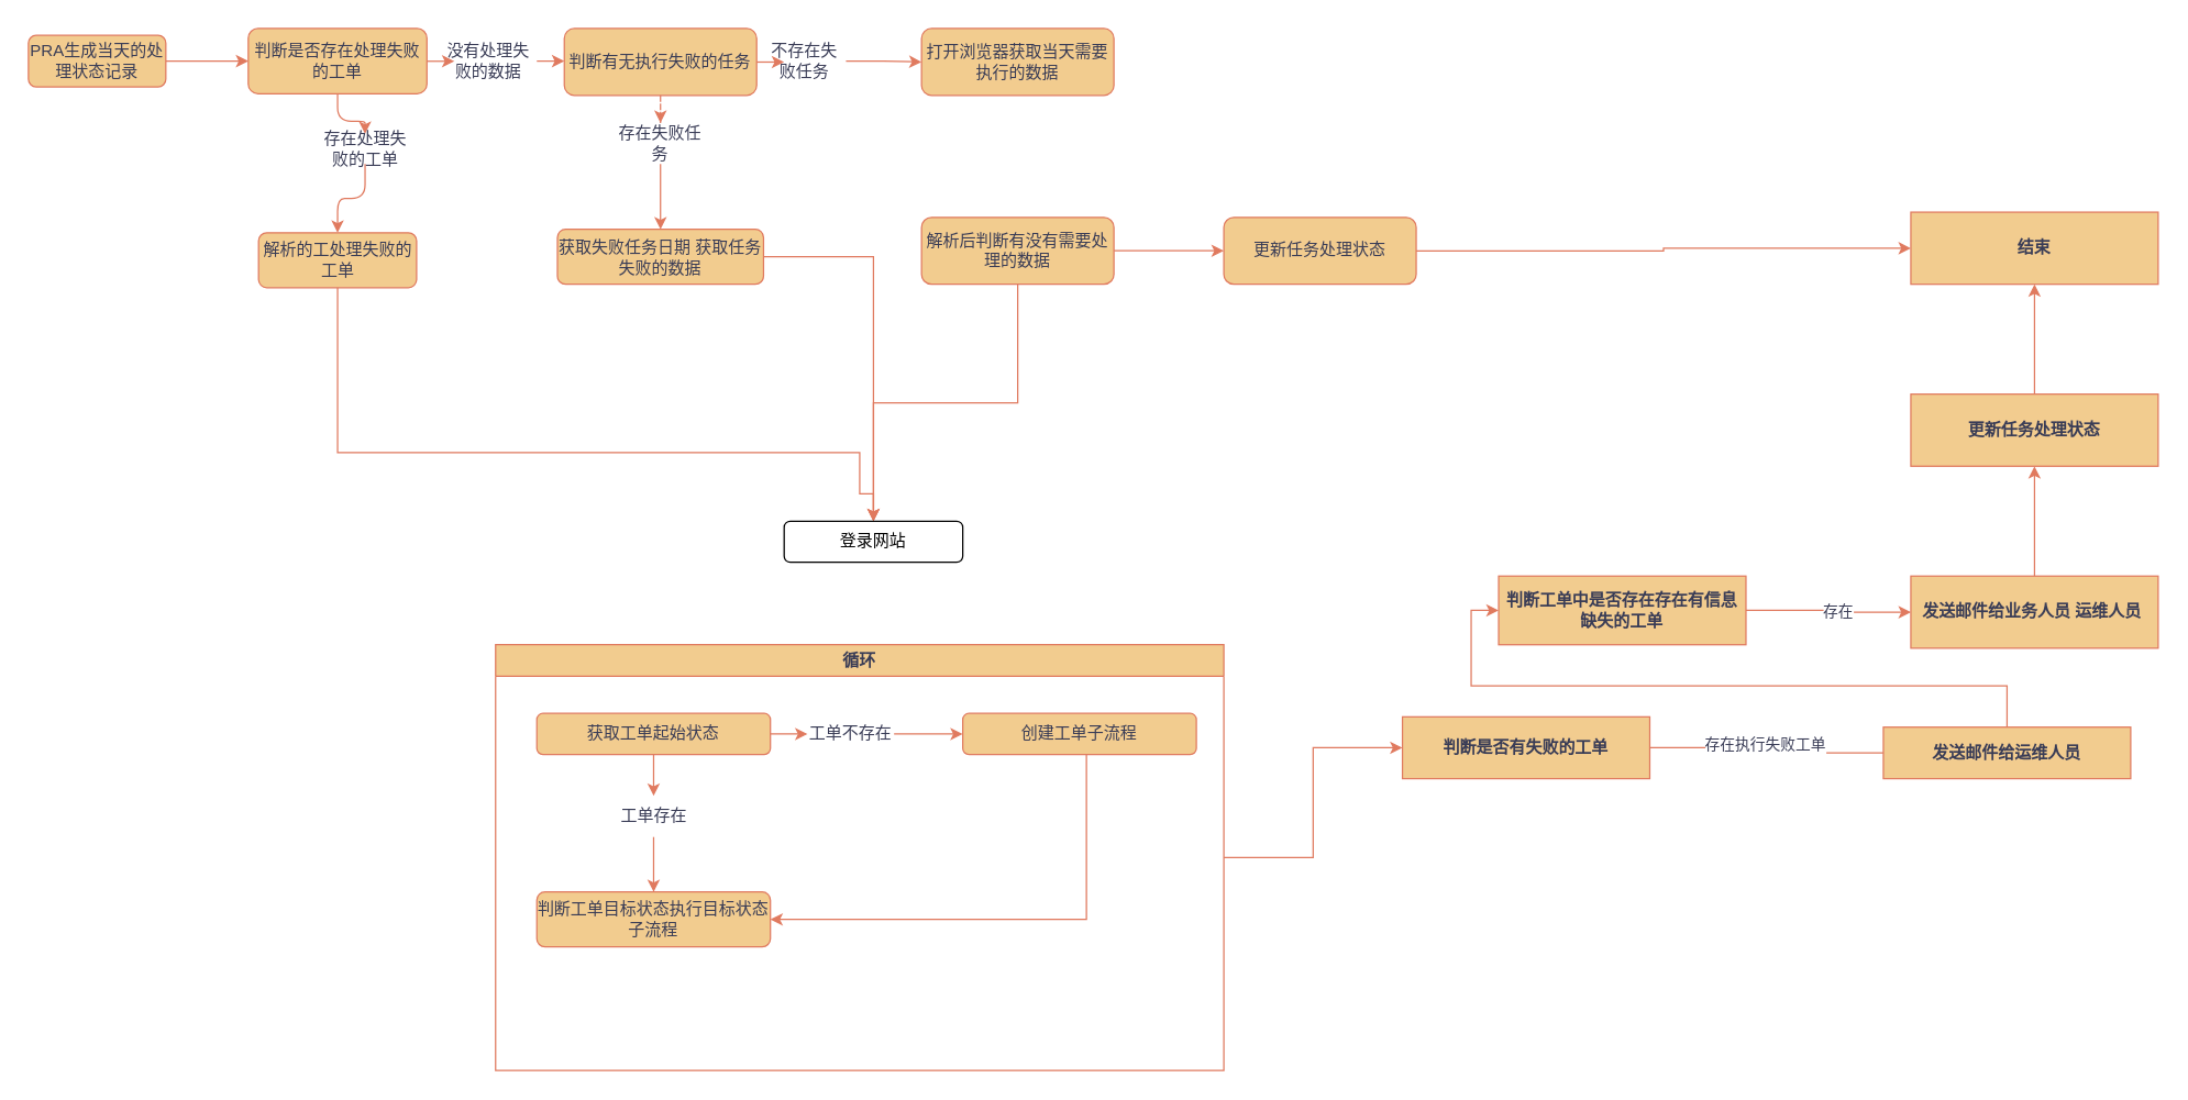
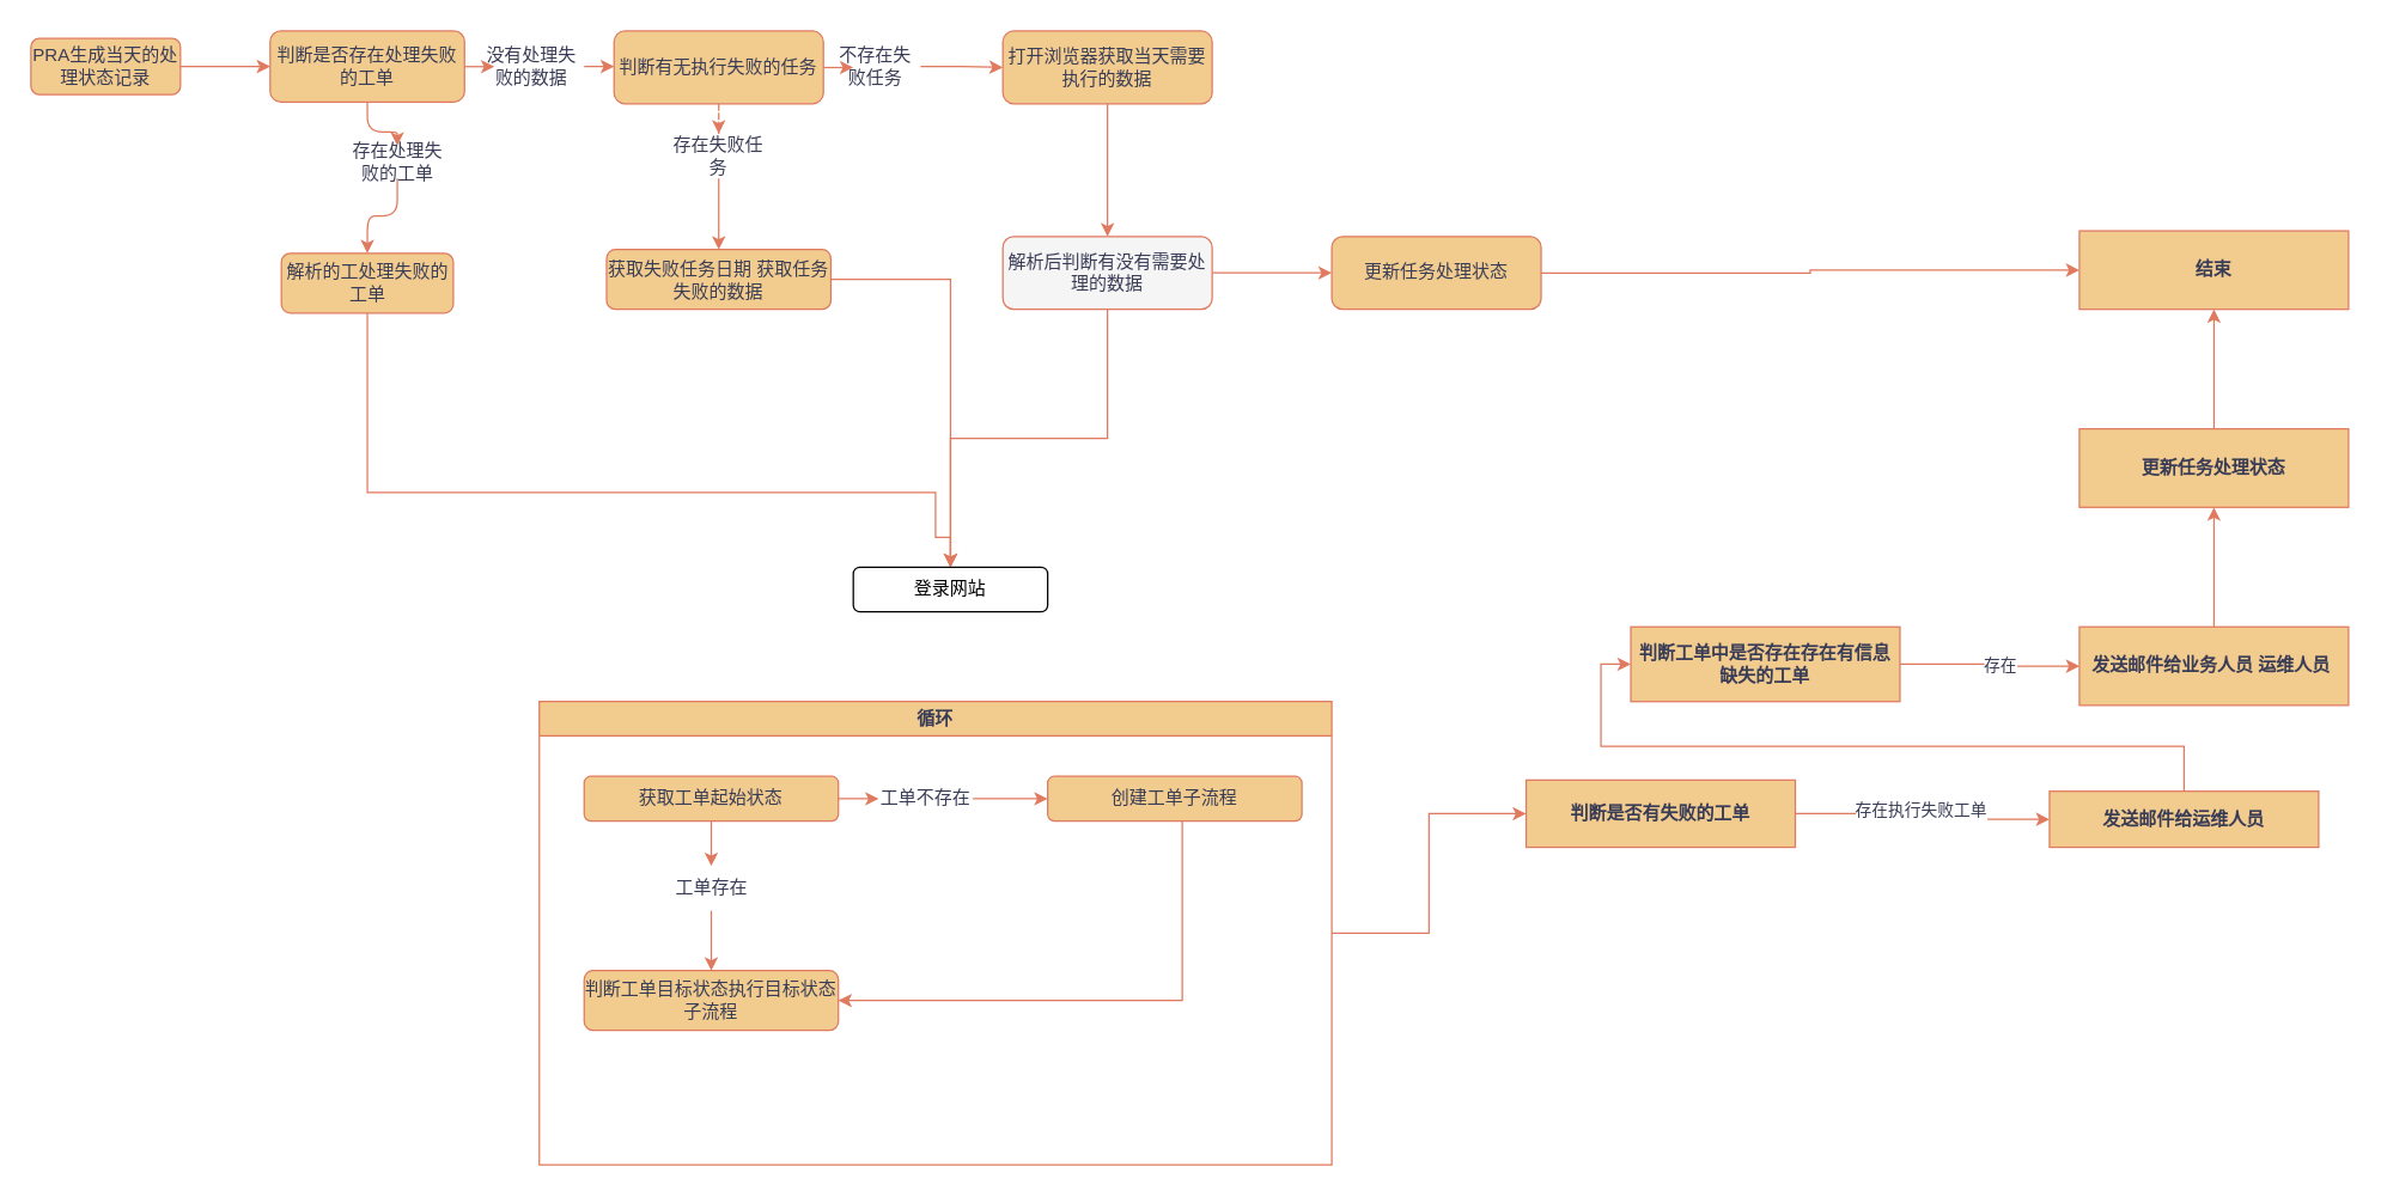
+ <mxCell id="14" value="" style="edgeStyle=orthogonalEdgeStyle;rounded=0;orthogonalLoop=1;jettySize=auto;html=1;strokeColor=#E07A5F;fontColor=#393C56;fillColor=#F2CC8F;" parent="1" source="15" target="26" edge="1"><mxGeometry relative="1" as="geometry" /></mxCell>
- <mxCell id="26" value="解析后判断有没有需要处理的数据" style="whiteSpace=wrap;html=1;rounded=1;labelBackgroundColor=none;fillColor=#F2CC8F;strokeColor=#E07A5F;fontColor=#393C56;" parent="1" vertex="1"><mxGeometry x="670" y="157.75" width="140" height="48.75" as="geometry" /></mxCell>
+ <mxCell id="26" value="解析后判断有没有需要处理的数据" style="whiteSpace=wrap;html=1;rounded=1;labelBackgroundColor=none;fillColor=#f5f5f5;strokeColor=#E07A5F;fontColor=#393C56;" parent="1" vertex="1"><mxGeometry x="670" y="157.75" width="140" height="48.75" as="geometry" /></mxCell>
- <mxCell id="41" style="edgeStyle=orthogonalEdgeStyle;rounded=0;orthogonalLoop=1;jettySize=auto;html=1;exitX=1;exitY=0.5;exitDx=0;exitDy=0;entryX=0;entryY=0.5;entryDx=0;entryDy=0;strokeColor=#E07A5F;fontColor=#393C56;fillColor=#F2CC8F;endArrow=none;" parent="1" source="43" target="45" edge="1"><mxGeometry relative="1" as="geometry" /></mxCell>
+ <mxCell id="41" style="edgeStyle=orthogonalEdgeStyle;rounded=0;orthogonalLoop=1;jettySize=auto;html=1;exitX=1;exitY=0.5;exitDx=0;exitDy=0;entryX=0;entryY=0.5;entryDx=0;entryDy=0;strokeColor=#E07A5F;fontColor=#393C56;fillColor=#F2CC8F;" parent="1" source="43" target="45" edge="1"><mxGeometry relative="1" as="geometry" /></mxCell>
